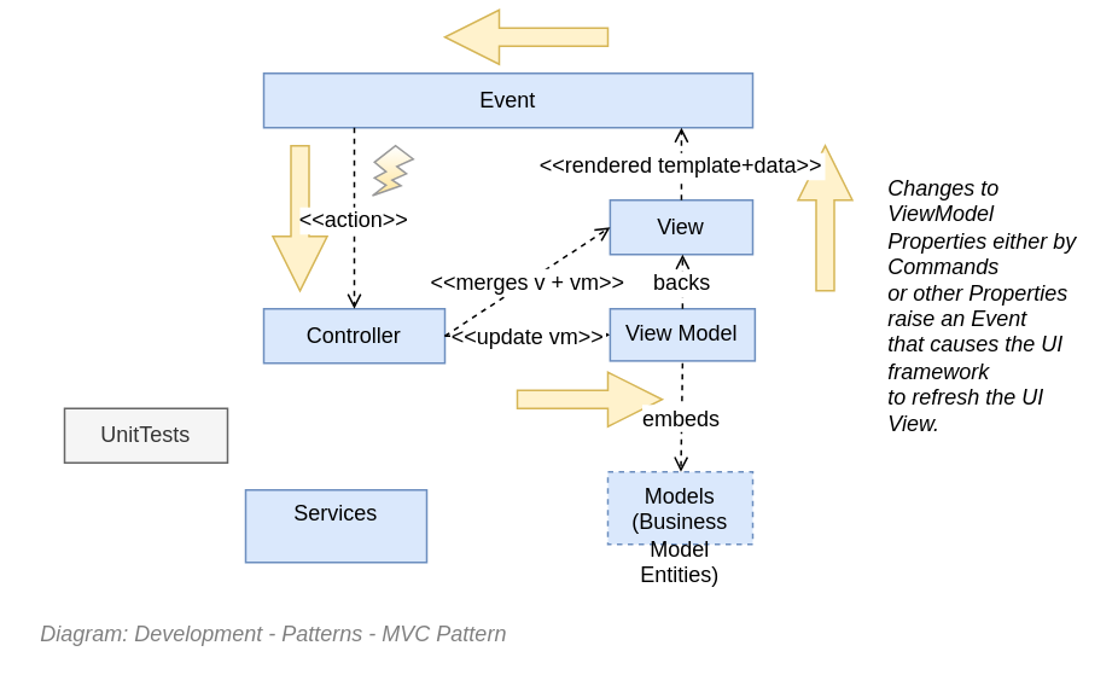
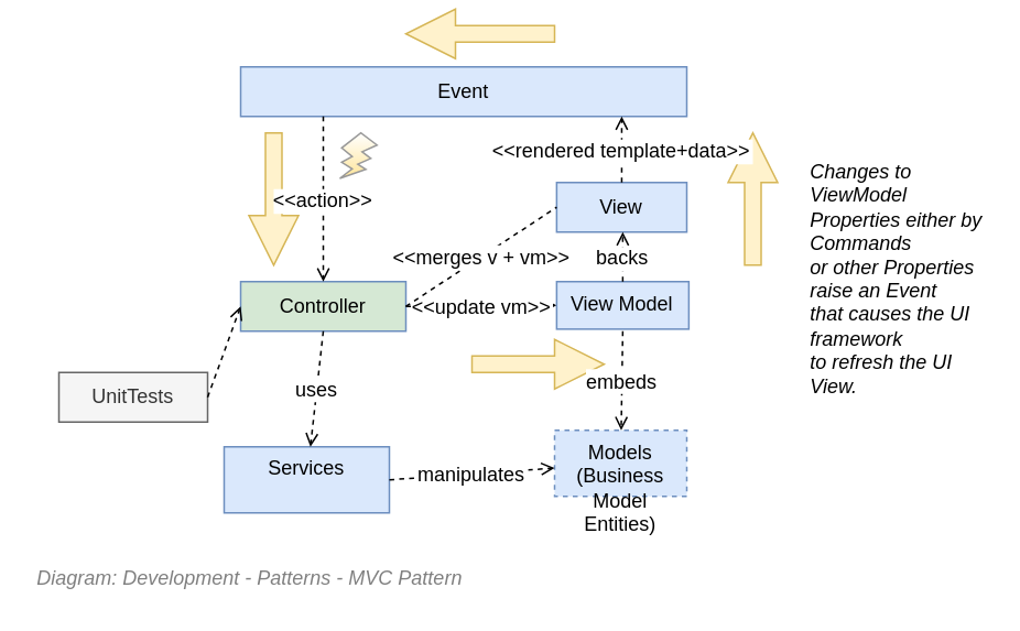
- <mxCell id="22" value="&lt;&lt;merges v + vm&gt;&gt;" style="edgeStyle=none;exitX=1;exitY=0.5;dashed=1;endArrow=open;entryX=0;entryY=0.5;fontSize=12;" edge="1" parent="1" source="6" target="17"><mxGeometry width="100" height="100" relative="1" as="geometry"><mxPoint x="255" y="195" as="sourcePoint" /><mxPoint x="346.25" y="194.375" as="targetPoint" /></mxGeometry></mxCell>
+ <mxCell id="22" value="&lt;&lt;merges v + vm&gt;&gt;" style="edgeStyle=none;exitX=1;exitY=0.5;dashed=1;endArrow=none;entryX=0;entryY=0.5;fontSize=12;" edge="1" parent="1" source="6" target="17"><mxGeometry width="100" height="100" relative="1" as="geometry"><mxPoint x="255" y="195" as="sourcePoint" /><mxPoint x="346.25" y="194.375" as="targetPoint" /></mxGeometry></mxCell>
- <mxCell id="6" value="Controller" style="rounded=0;whiteSpace=wrap;strokeColor=#6c8ebf;fontSize=12;fillColor=#dae8fc;" vertex="1" parent="1"><mxGeometry x="145" y="170" width="100" height="30" as="geometry" /></mxCell>
+ <mxCell id="6" value="Controller" style="rounded=0;whiteSpace=wrap;strokeColor=#6c8ebf;fontSize=12;fillColor=#d5e8d4;" vertex="1" parent="1"><mxGeometry x="145" y="170" width="100" height="30" as="geometry" /></mxCell>
+ <mxCell id="16" value="" style="edgeStyle=none;exitX=1;exitY=0.5;dashed=1;endArrow=open;entryX=0;entryY=0.5;fontSize=12;" edge="1" parent="1" source="9" target="6"><mxGeometry width="100" height="100" relative="1" as="geometry"><mxPoint x="207.5" y="210" as="sourcePoint" /><mxPoint x="207.5" y="243.75" as="targetPoint" /></mxGeometry></mxCell>
+ <mxCell id="13" value="uses" style="edgeStyle=none;exitX=0.5;exitY=1;dashed=1;endArrow=open;fontSize=12;" edge="1" parent="1" source="6" target="8"><mxGeometry width="100" height="100" relative="1" as="geometry"><mxPoint x="250" y="210" as="sourcePoint" /><mxPoint x="250" y="255" as="targetPoint" /></mxGeometry></mxCell>
+ <mxCell id="20" value="manipulates" style="edgeStyle=none;exitX=1;exitY=0.5;dashed=1;endArrow=open;fontSize=12;" edge="1" parent="1" source="8" target="7"><mxGeometry width="100" height="100" relative="1" as="geometry"><mxPoint x="207.5" y="240" as="sourcePoint" /><mxPoint x="207.5" y="273.75" as="targetPoint" /></mxGeometry></mxCell>
